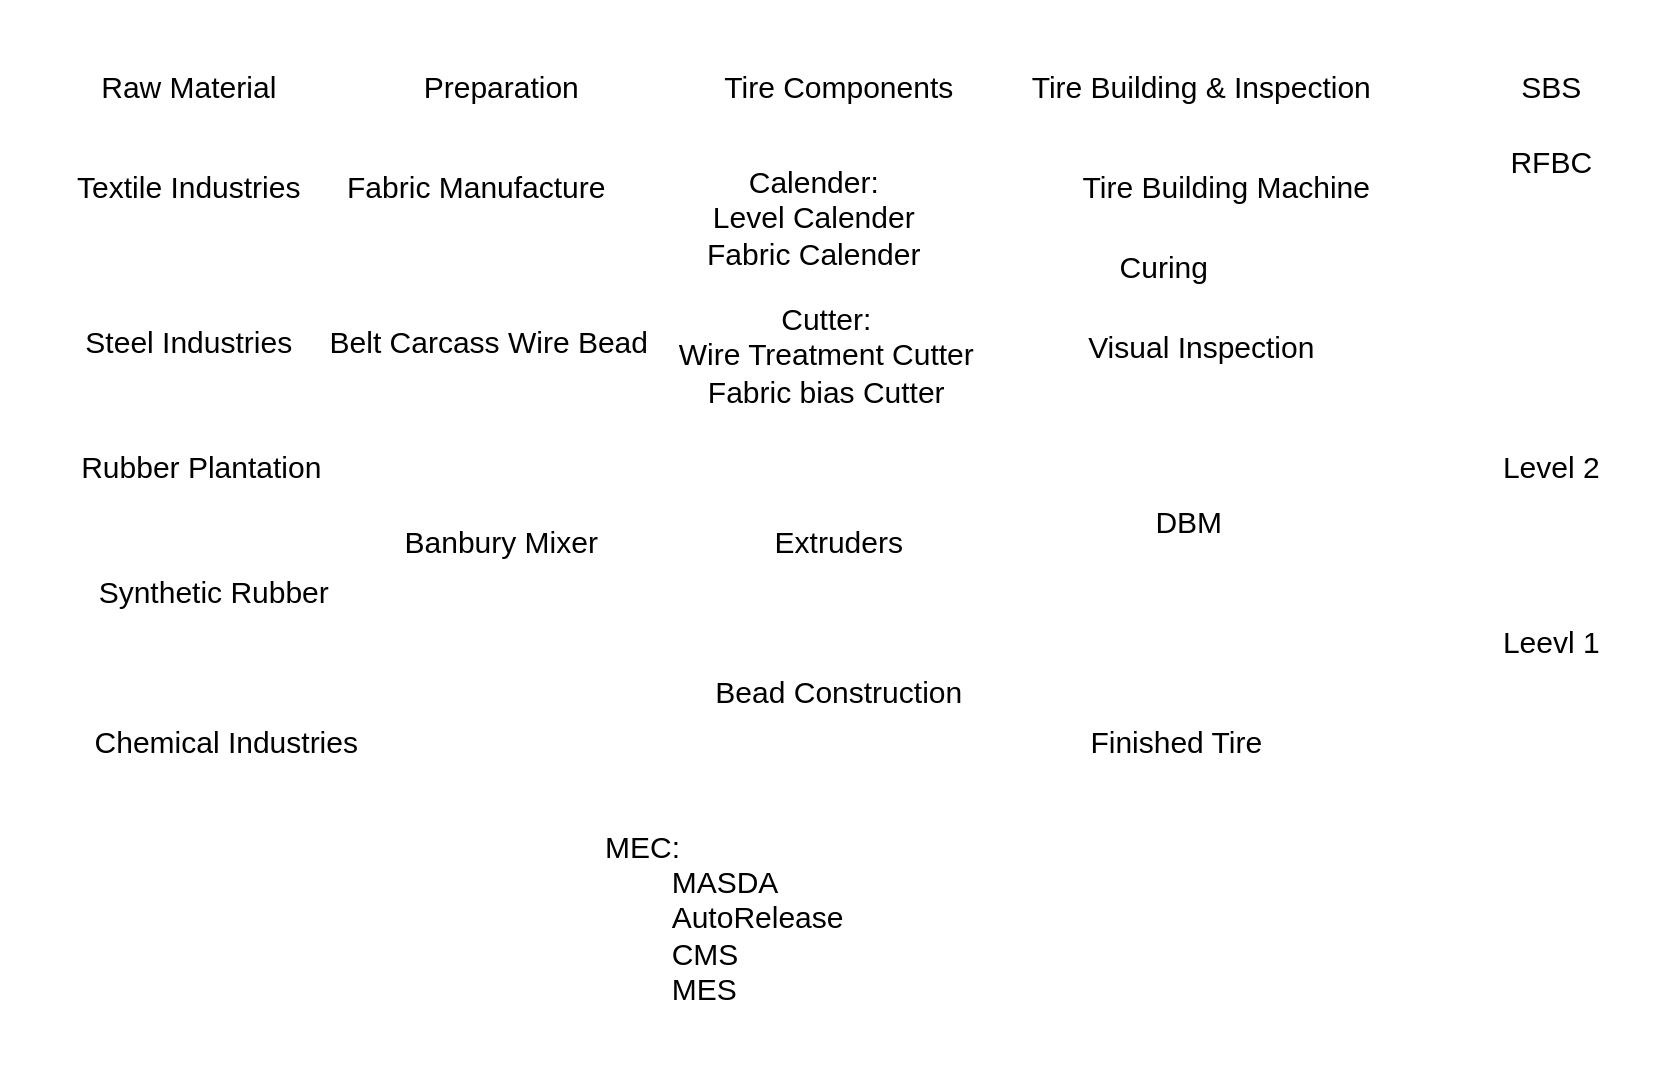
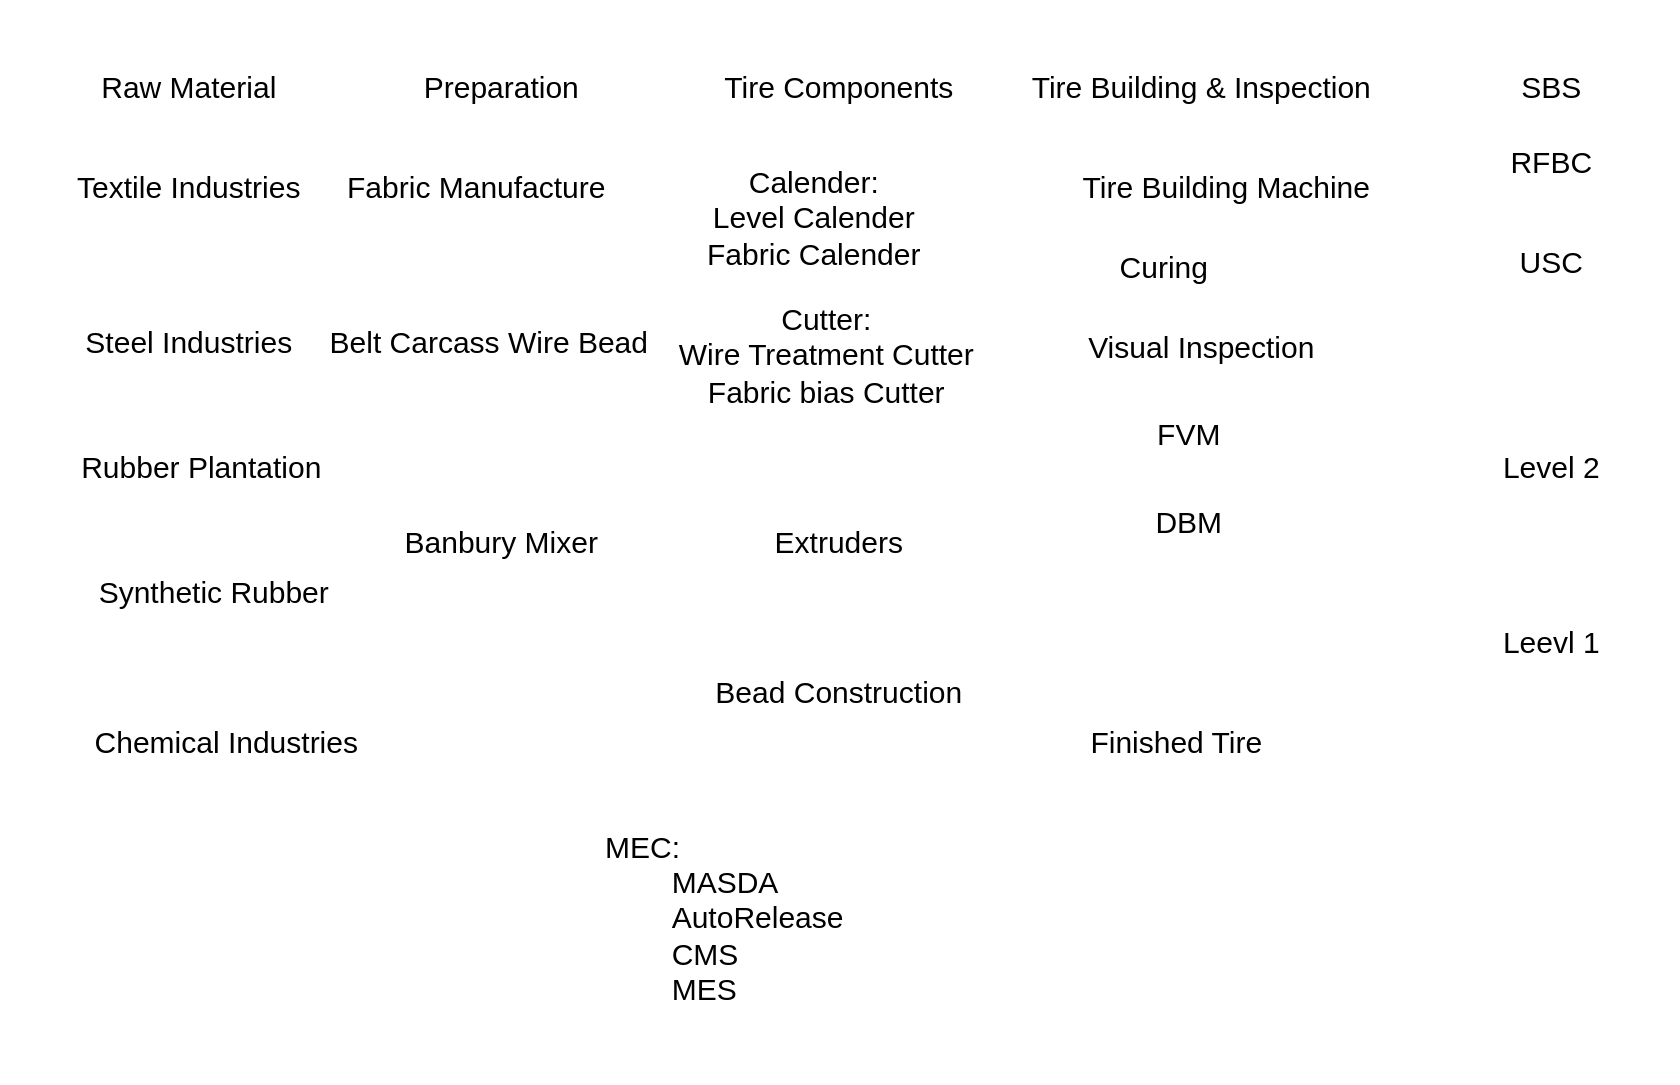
+ <mxCell id="26" value="USC" style="text;html=1;align=center;verticalAlign=middle;resizable=0;points=[];autosize=1;strokeColor=none;fillColor=none;" vertex="1" parent="1"><mxGeometry x="595" y="90" width="50" height="30" as="geometry" /></mxCell>
+ <mxCell id="18" value="FVM" style="text;html=1;align=center;verticalAlign=middle;resizable=0;points=[];autosize=1;strokeColor=none;fillColor=none;" vertex="1" parent="1"><mxGeometry x="450" y="159" width="50" height="30" as="geometry" /></mxCell>
